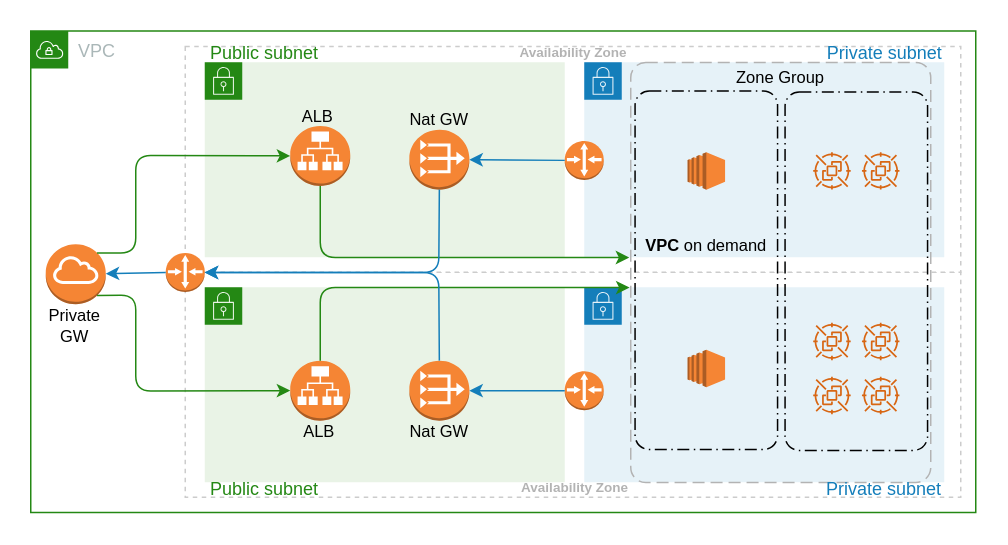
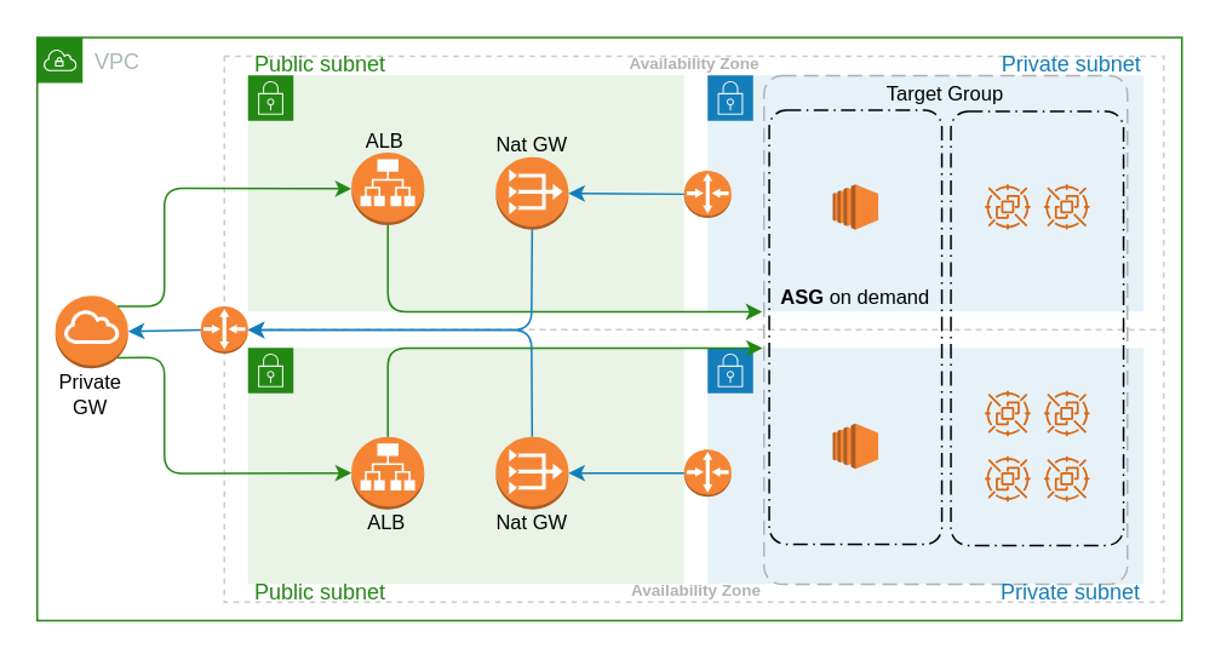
- <mxCell id="43" value="&lt;span&gt;Zone Group&lt;/span&gt;" style="text;html=1;strokeColor=none;align=center;verticalAlign=middle;whiteSpace=wrap;rounded=0;fontSize=11;labelBackgroundColor=none;fontStyle=0" parent="1" vertex="1"><mxGeometry x="478.94" y="41" width="82.12" height="19" as="geometry" /></mxCell>
+ <mxCell id="43" value="&lt;span&gt;Target Group&lt;/span&gt;" style="text;html=1;strokeColor=none;align=center;verticalAlign=middle;whiteSpace=wrap;rounded=0;fontSize=11;labelBackgroundColor=none;fontStyle=0" parent="1" vertex="1"><mxGeometry x="478.94" y="41" width="82.12" height="19" as="geometry" /></mxCell>
- <mxCell id="35" value="&lt;b style=&quot;font-size: 11px&quot;&gt;VPC&amp;nbsp;&lt;/b&gt;on demand" style="text;html=1;strokeColor=none;fillColor=none;align=center;verticalAlign=middle;whiteSpace=wrap;rounded=0;fontSize=11;" parent="1" vertex="1"><mxGeometry x="428.07" y="154.5" width="84.62" height="16.25" as="geometry" /></mxCell>
+ <mxCell id="35" value="&lt;b style=&quot;font-size: 11px&quot;&gt;ASG&amp;nbsp;&lt;/b&gt;on demand" style="text;html=1;strokeColor=none;fillColor=none;align=center;verticalAlign=middle;whiteSpace=wrap;rounded=0;fontSize=11;" parent="1" vertex="1"><mxGeometry x="428.07" y="154.5" width="84.62" height="16.25" as="geometry" /></mxCell>
